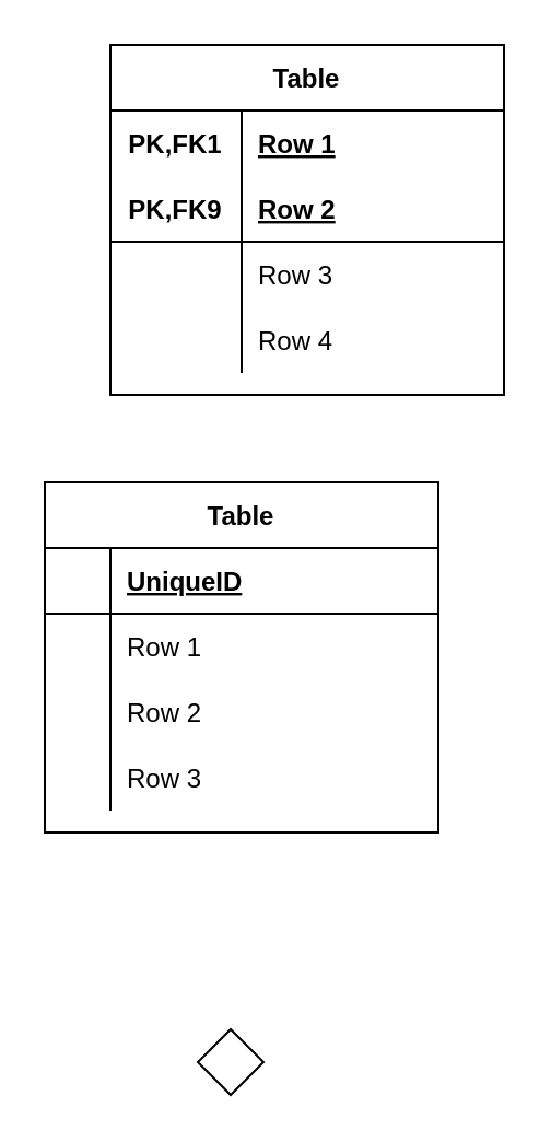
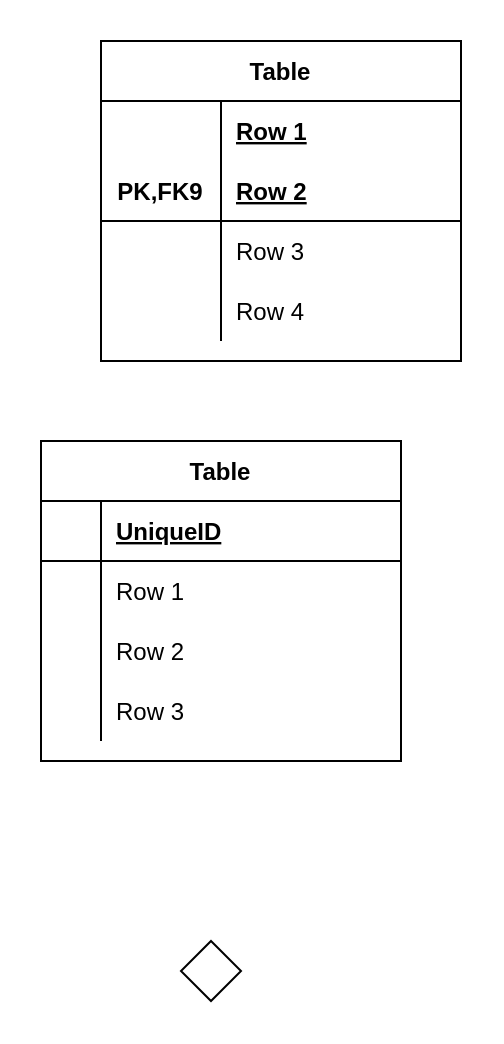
- <mxCell id="16" value="PK,FK1" style="shape=partialRectangle;connectable=0;fillColor=none;top=0;left=0;bottom=0;right=0;fontStyle=1;overflow=hidden;" vertex="1" parent="15"><mxGeometry width="60" height="30" as="geometry" /></mxCell>
